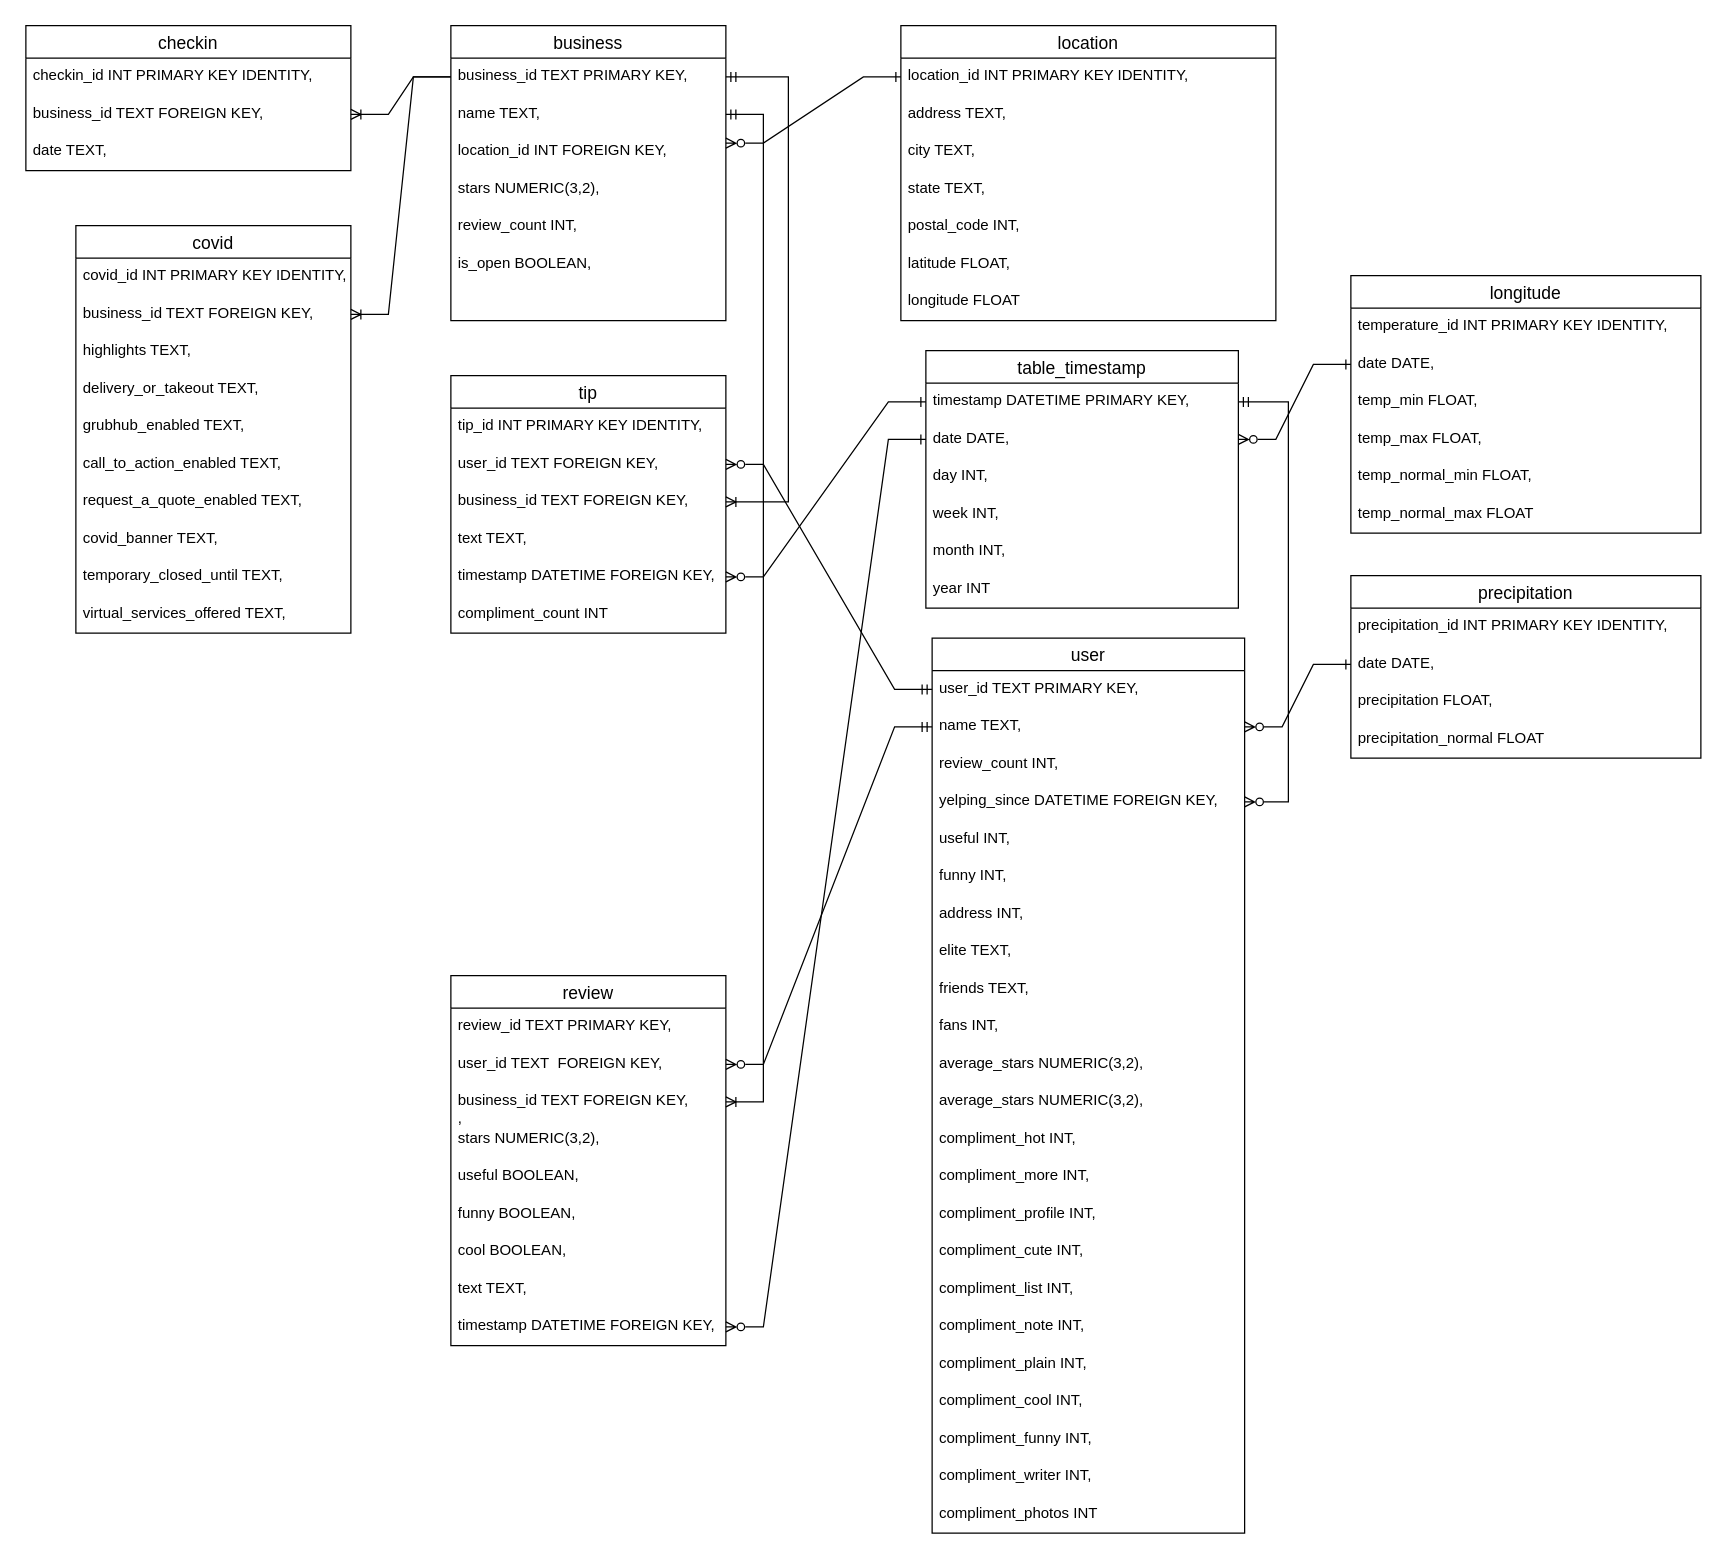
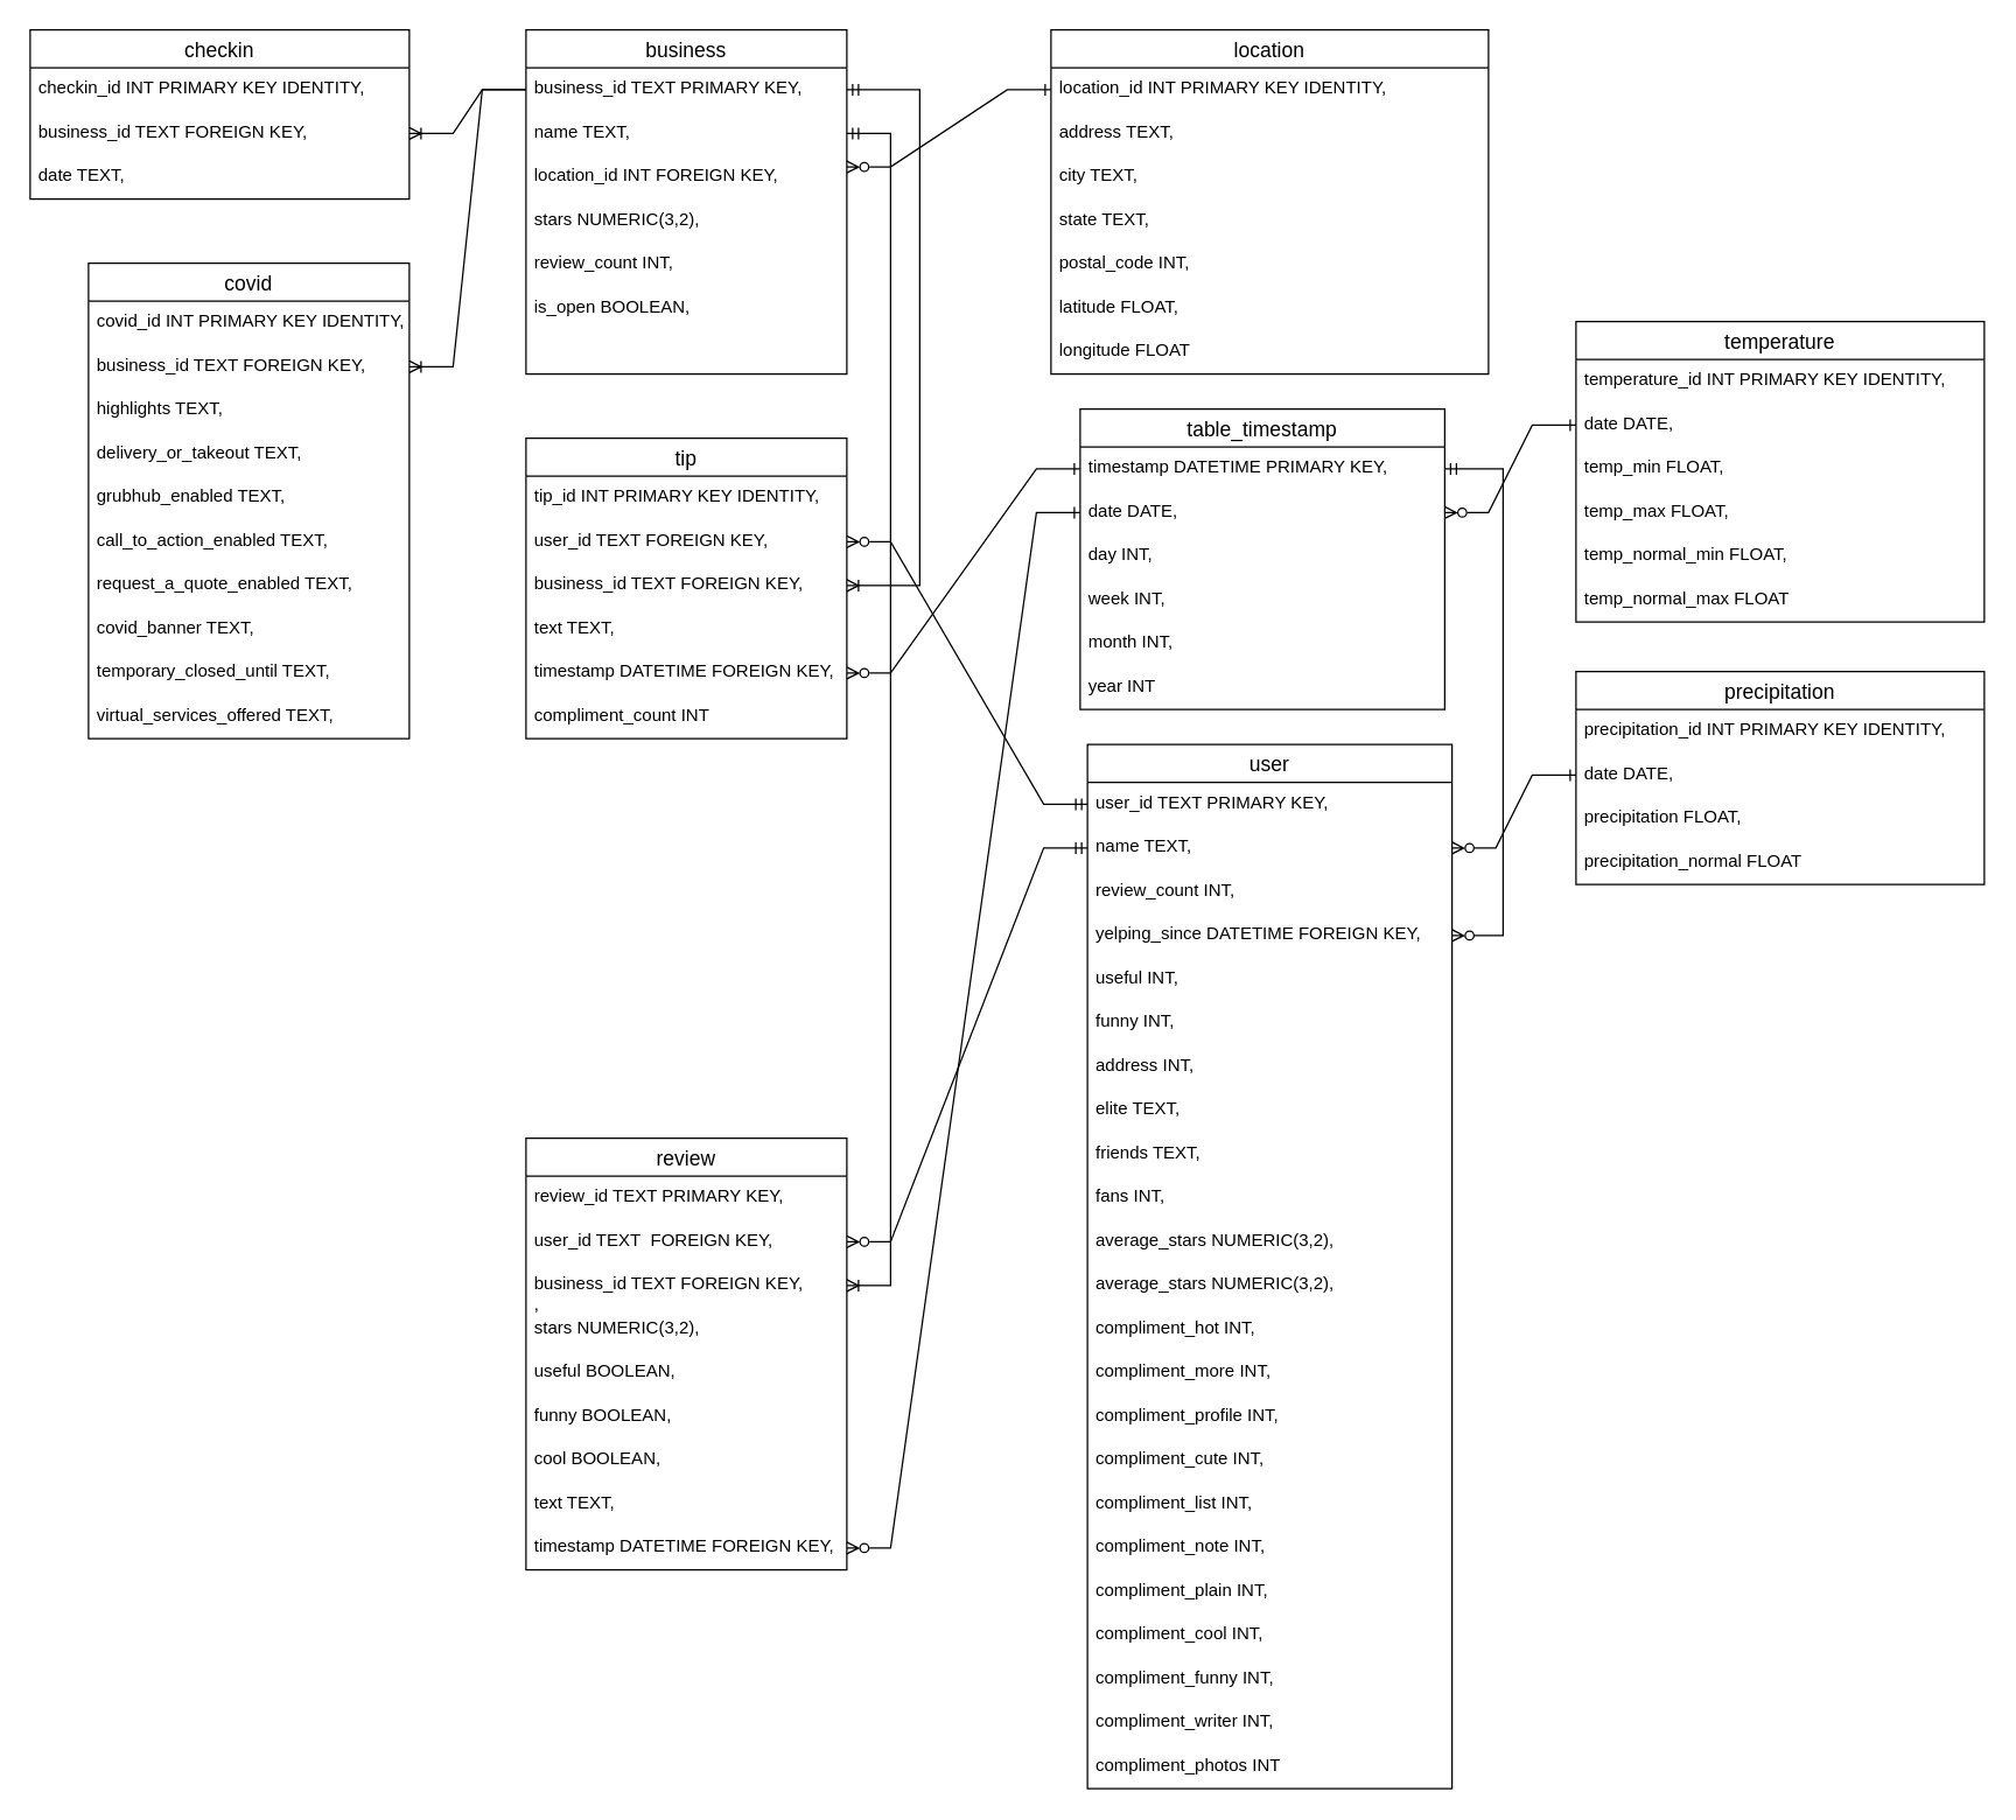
- <mxCell id="90" value="longitude" style="swimlane;fontStyle=0;childLayout=stackLayout;horizontal=1;startSize=26;horizontalStack=0;resizeParent=1;resizeParentMax=0;resizeLast=0;collapsible=1;marginBottom=0;align=center;fontSize=14;" parent="1" vertex="1"><mxGeometry x="1080" y="220" width="280" height="206" as="geometry" /></mxCell>
+ <mxCell id="90" value="temperature" style="swimlane;fontStyle=0;childLayout=stackLayout;horizontal=1;startSize=26;horizontalStack=0;resizeParent=1;resizeParentMax=0;resizeLast=0;collapsible=1;marginBottom=0;align=center;fontSize=14;" parent="1" vertex="1"><mxGeometry x="1080" y="220" width="280" height="206" as="geometry" /></mxCell>
